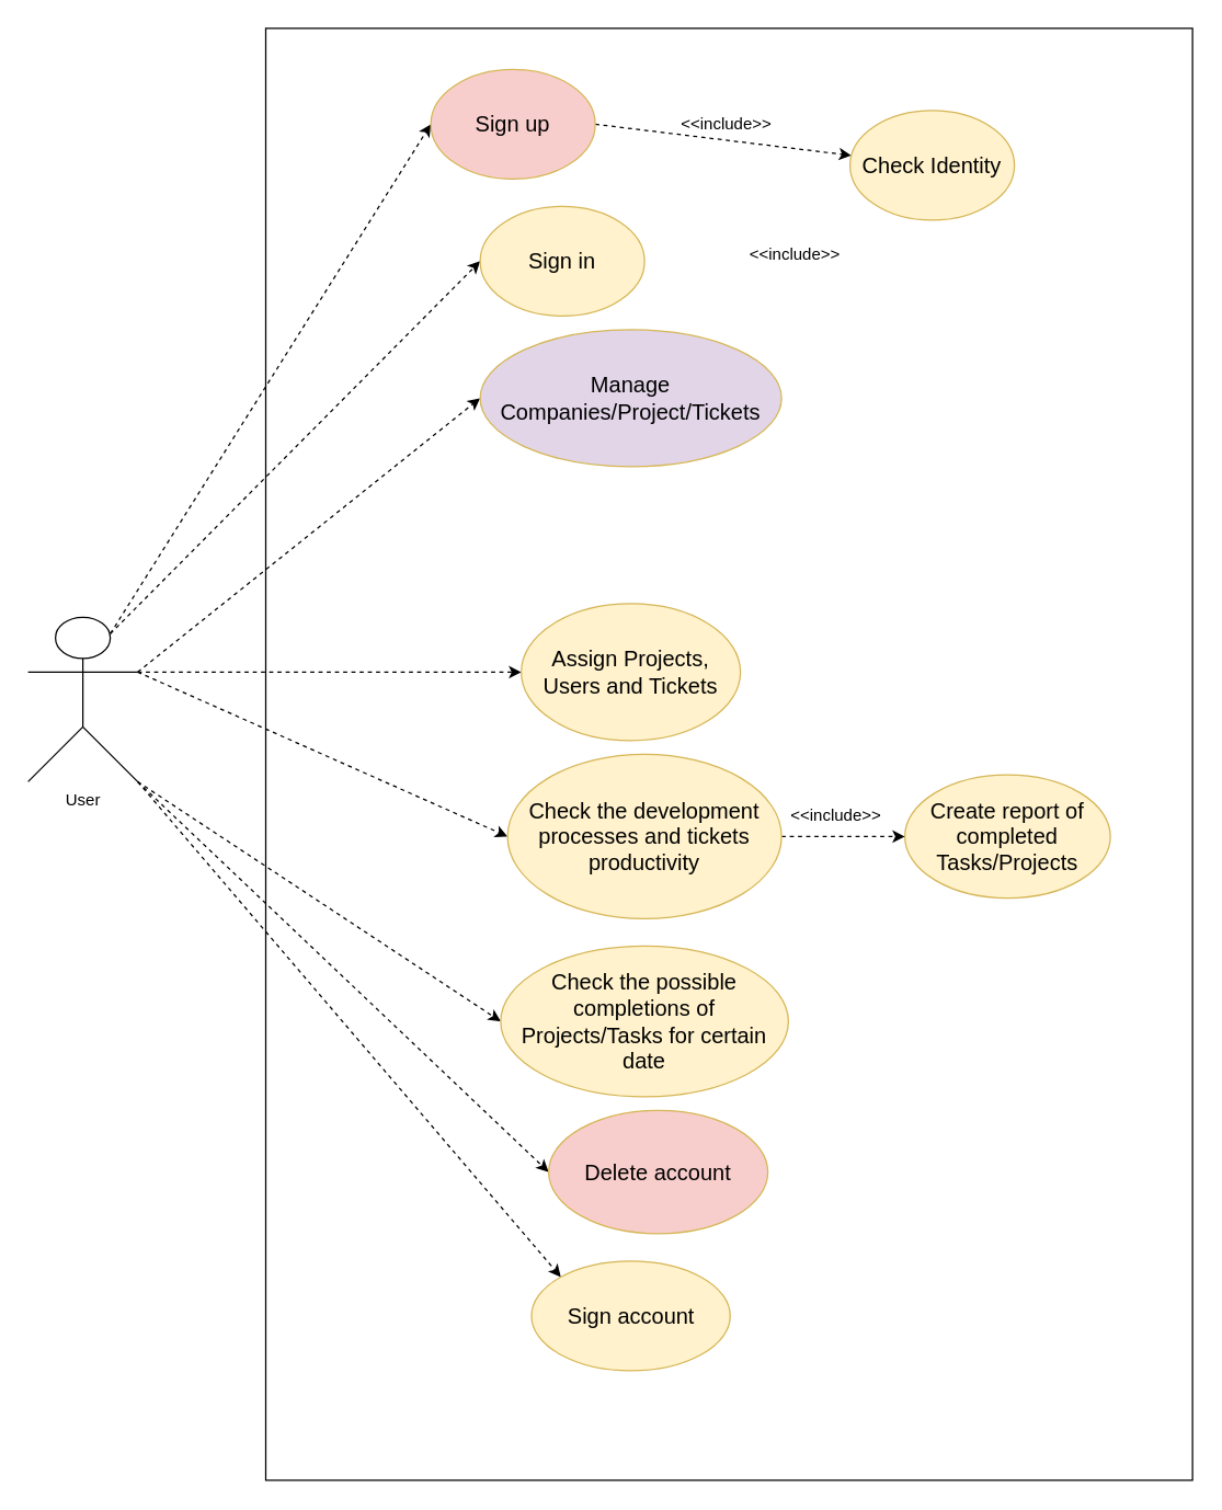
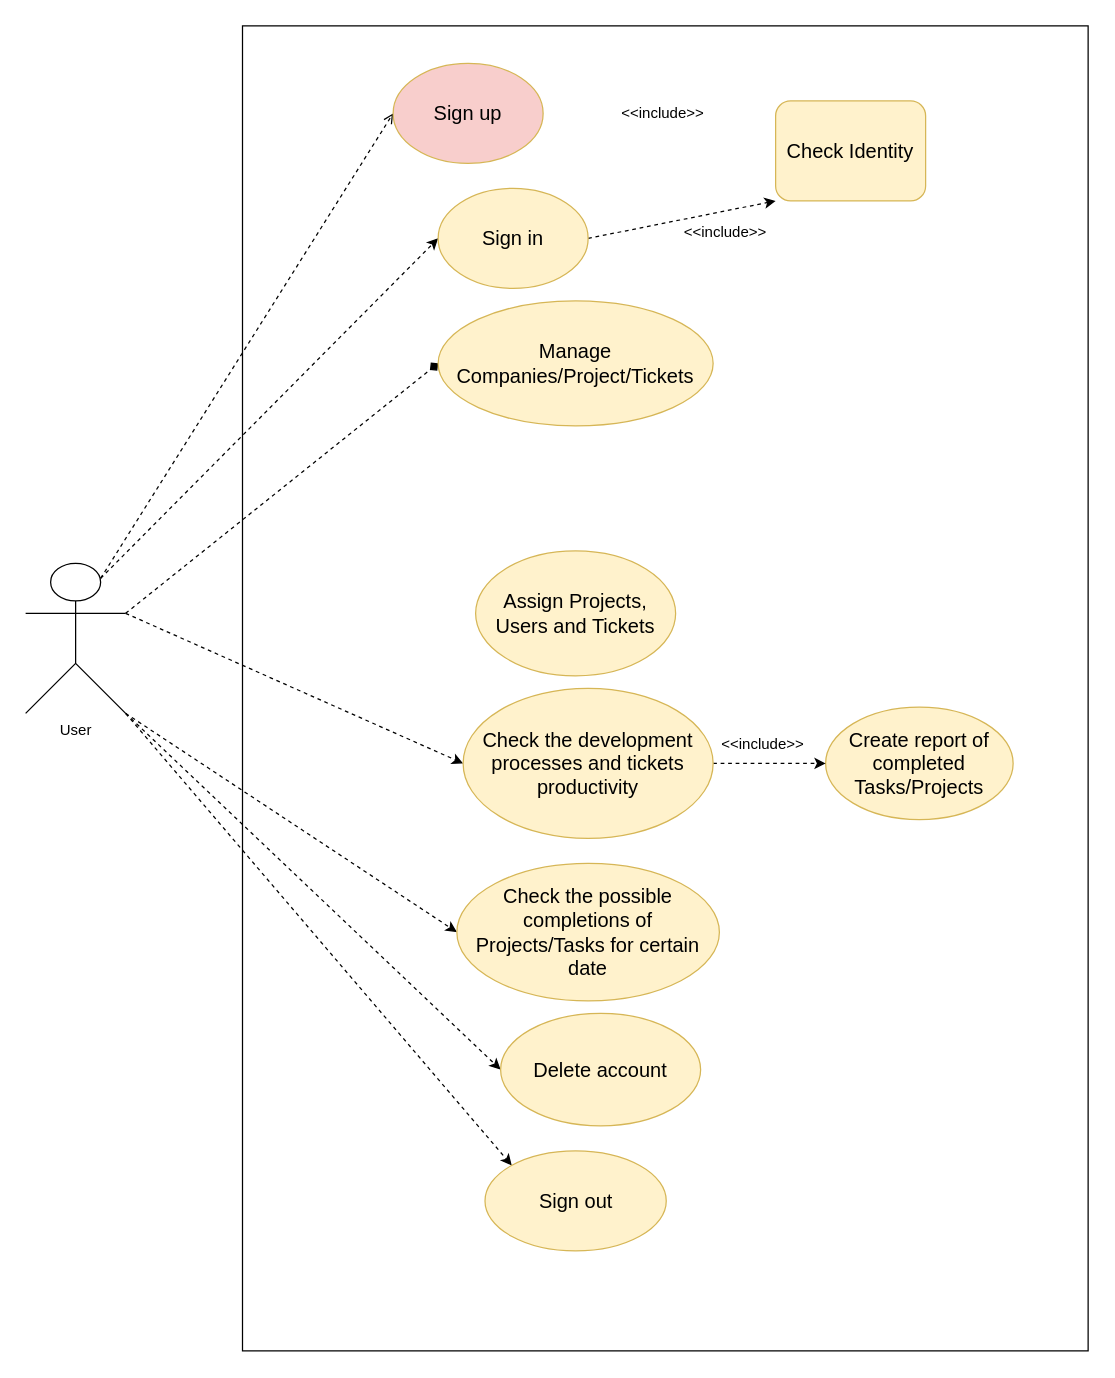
- <mxCell id="3" style="edgeStyle=none;rounded=0;orthogonalLoop=1;jettySize=auto;html=1;exitX=0.75;exitY=0.1;exitDx=0;exitDy=0;exitPerimeter=0;entryX=0;entryY=0.5;entryDx=0;entryDy=0;dashed=1;" edge="1" parent="1" source="11" target="21"><mxGeometry relative="1" as="geometry" /></mxCell>
+ <mxCell id="3" style="edgeStyle=none;rounded=0;orthogonalLoop=1;jettySize=auto;html=1;exitX=0.75;exitY=0.1;exitDx=0;exitDy=0;exitPerimeter=0;entryX=0;entryY=0.5;entryDx=0;entryDy=0;dashed=1;endArrow=open;" edge="1" parent="1" source="11" target="21"><mxGeometry relative="1" as="geometry" /></mxCell>
- <mxCell id="20" style="rounded=0;orthogonalLoop=1;jettySize=auto;html=1;exitX=1;exitY=0.5;exitDx=0;exitDy=0;dashed=1;" edge="1" parent="1" source="21" target="22"><mxGeometry relative="1" as="geometry" /></mxCell>
- <mxCell id="22" value="&lt;span style=&quot;font-size: medium&quot;&gt;Check Identity&lt;/span&gt;" style="ellipse;whiteSpace=wrap;html=1;fillColor=#fff2cc;strokeColor=#d6b656;" vertex="1" parent="1"><mxGeometry x="620" y="80" width="120" height="80" as="geometry" /></mxCell>
+ <mxCell id="22" value="&lt;span style=&quot;font-size: medium&quot;&gt;Check Identity&lt;/span&gt;" style="whiteSpace=wrap;html=1;fillColor=#fff2cc;strokeColor=#d6b656;rounded=1;" vertex="1" parent="1"><mxGeometry x="620" y="80" width="120" height="80" as="geometry" /></mxCell>
+ <mxCell id="18" style="edgeStyle=none;rounded=0;orthogonalLoop=1;jettySize=auto;html=1;exitX=1;exitY=0.5;exitDx=0;exitDy=0;entryX=0;entryY=1;entryDx=0;entryDy=0;dashed=1;" edge="1" parent="1" source="19" target="22"><mxGeometry relative="1" as="geometry" /></mxCell>
- <mxCell id="17" value="&lt;span style=&quot;font-size: medium&quot;&gt;Manage Companies/Project/Tickets&lt;/span&gt;" style="ellipse;whiteSpace=wrap;html=1;fillColor=#e1d5e7;strokeColor=#d6b656;" vertex="1" parent="1"><mxGeometry x="350" y="240" width="220" height="100" as="geometry" /></mxCell>
+ <mxCell id="17" value="&lt;span style=&quot;font-size: medium&quot;&gt;Manage Companies/Project/Tickets&lt;/span&gt;" style="ellipse;whiteSpace=wrap;html=1;fillColor=#fff2cc;strokeColor=#d6b656;" vertex="1" parent="1"><mxGeometry x="350" y="240" width="220" height="100" as="geometry" /></mxCell>
- <mxCell id="5" style="edgeStyle=none;rounded=0;orthogonalLoop=1;jettySize=auto;html=1;exitX=1;exitY=0.333;exitDx=0;exitDy=0;exitPerimeter=0;entryX=0;entryY=0.5;entryDx=0;entryDy=0;dashed=1;" edge="1" parent="1" source="11" target="17"><mxGeometry relative="1" as="geometry" /></mxCell>
+ <mxCell id="5" style="edgeStyle=none;rounded=0;orthogonalLoop=1;jettySize=auto;html=1;exitX=1;exitY=0.333;exitDx=0;exitDy=0;exitPerimeter=0;entryX=0;entryY=0.5;entryDx=0;entryDy=0;dashed=1;endArrow=diamond;" edge="1" parent="1" source="11" target="17"><mxGeometry relative="1" as="geometry" /></mxCell>
- <mxCell id="6" style="edgeStyle=none;rounded=0;orthogonalLoop=1;jettySize=auto;html=1;exitX=1;exitY=0.333;exitDx=0;exitDy=0;exitPerimeter=0;dashed=1;" edge="1" parent="1" source="11" target="16"><mxGeometry relative="1" as="geometry" /></mxCell>
- <mxCell id="26" value="&lt;span style=&quot;font-size: medium&quot;&gt;Delete account&lt;/span&gt;" style="ellipse;whiteSpace=wrap;html=1;fillColor=#f8cecc;strokeColor=#d6b656;" vertex="1" parent="1"><mxGeometry x="400" y="810" width="160" height="90" as="geometry" /></mxCell>
+ <mxCell id="26" value="&lt;span style=&quot;font-size: medium&quot;&gt;Delete account&lt;/span&gt;" style="ellipse;whiteSpace=wrap;html=1;fillColor=#fff2cc;strokeColor=#d6b656;" vertex="1" parent="1"><mxGeometry x="400" y="810" width="160" height="90" as="geometry" /></mxCell>
- <mxCell id="27" value="&lt;span style=&quot;font-size: medium&quot;&gt;Sign account&lt;/span&gt;" style="ellipse;whiteSpace=wrap;html=1;fillColor=#fff2cc;strokeColor=#d6b656;" vertex="1" parent="1"><mxGeometry x="387.5" y="920" width="145" height="80" as="geometry" /></mxCell>
+ <mxCell id="27" value="&lt;span style=&quot;font-size: medium&quot;&gt;Sign out&lt;/span&gt;" style="ellipse;whiteSpace=wrap;html=1;fillColor=#fff2cc;strokeColor=#d6b656;" vertex="1" parent="1"><mxGeometry x="387.5" y="920" width="145" height="80" as="geometry" /></mxCell>
